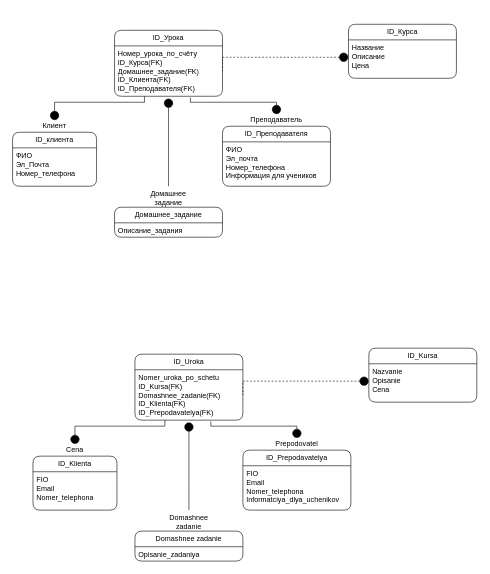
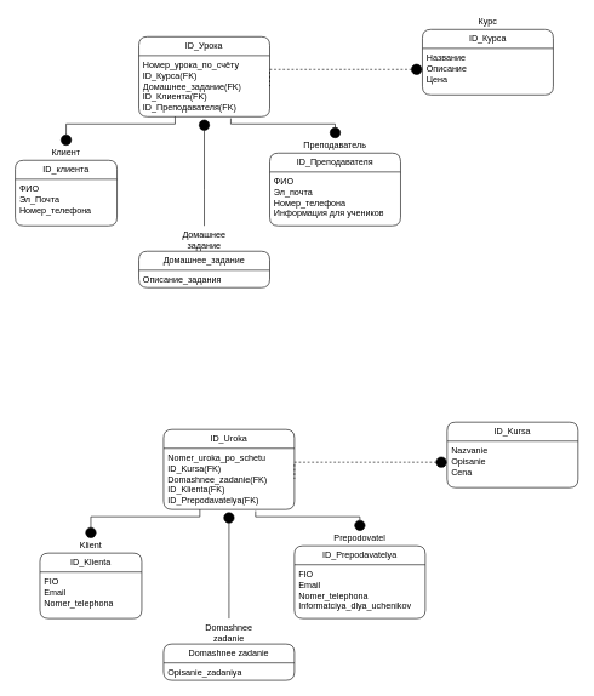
+ <mxCell id="19" value="Курс" style="text;html=1;align=center;verticalAlign=middle;whiteSpace=wrap;rounded=0;" vertex="1" parent="1"><mxGeometry x="640" y="20" width="60" height="20" as="geometry" /></mxCell>
- <mxCell id="33" value="Cena" style="text;html=1;align=center;verticalAlign=middle;whiteSpace=wrap;rounded=0;" vertex="1" parent="1"><mxGeometry x="94" y="740" width="60" height="20" as="geometry" /></mxCell>
+ <mxCell id="33" value="Klient" style="text;html=1;align=center;verticalAlign=middle;whiteSpace=wrap;rounded=0;" vertex="1" parent="1"><mxGeometry x="94" y="740" width="60" height="20" as="geometry" /></mxCell>
